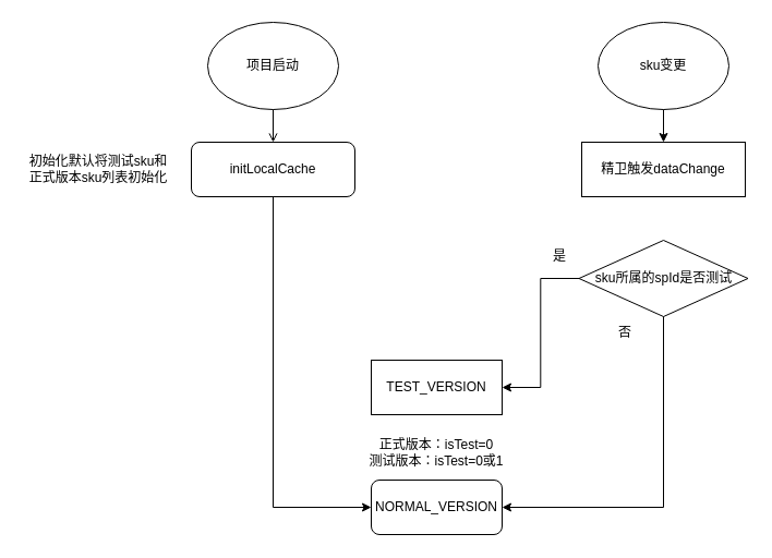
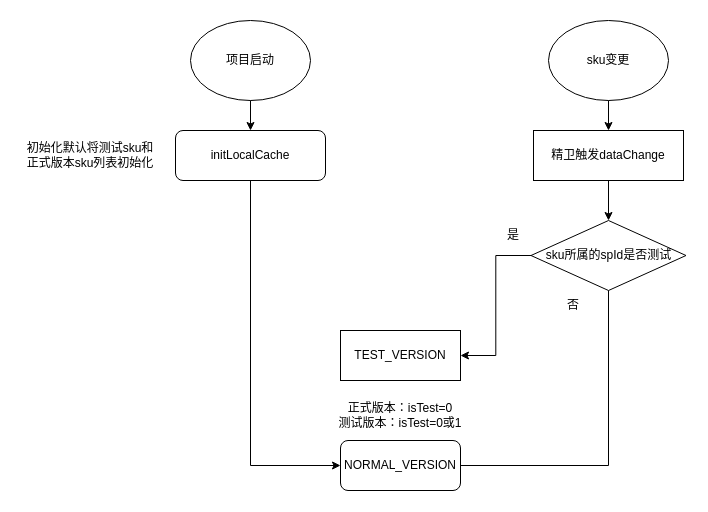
- <mxCell id="2" style="edgeStyle=orthogonalEdgeStyle;rounded=0;orthogonalLoop=1;jettySize=auto;html=1;exitX=0.5;exitY=1;exitDx=0;exitDy=0;entryX=0.5;entryY=0;entryDx=0;entryDy=0;endArrow=open;" edge="1" parent="1" source="3" target="9"><mxGeometry relative="1" as="geometry" /></mxCell>
+ <mxCell id="2" style="edgeStyle=orthogonalEdgeStyle;rounded=0;orthogonalLoop=1;jettySize=auto;html=1;exitX=0.5;exitY=1;exitDx=0;exitDy=0;entryX=0.5;entryY=0;entryDx=0;entryDy=0;" edge="1" parent="1" source="3" target="9"><mxGeometry relative="1" as="geometry" /></mxCell>
+ <mxCell id="10" style="edgeStyle=orthogonalEdgeStyle;rounded=0;orthogonalLoop=1;jettySize=auto;html=1;exitX=0.5;exitY=1;exitDx=0;exitDy=0;entryX=0.5;entryY=0;entryDx=0;entryDy=0;" edge="1" parent="1" source="11" target="14"><mxGeometry relative="1" as="geometry" /></mxCell>
- <mxCell id="13" style="edgeStyle=orthogonalEdgeStyle;rounded=0;orthogonalLoop=1;jettySize=auto;html=1;exitX=0.5;exitY=1;exitDx=0;exitDy=0;entryX=1;entryY=0.5;entryDx=0;entryDy=0;" edge="1" parent="1" source="14" target="7"><mxGeometry relative="1" as="geometry" /></mxCell>
+ <mxCell id="13" style="edgeStyle=orthogonalEdgeStyle;rounded=0;orthogonalLoop=1;jettySize=auto;html=1;exitX=0.5;exitY=1;exitDx=0;exitDy=0;entryX=1;entryY=0.5;entryDx=0;entryDy=0;endArrow=none;" edge="1" parent="1" source="14" target="7"><mxGeometry relative="1" as="geometry" /></mxCell>
